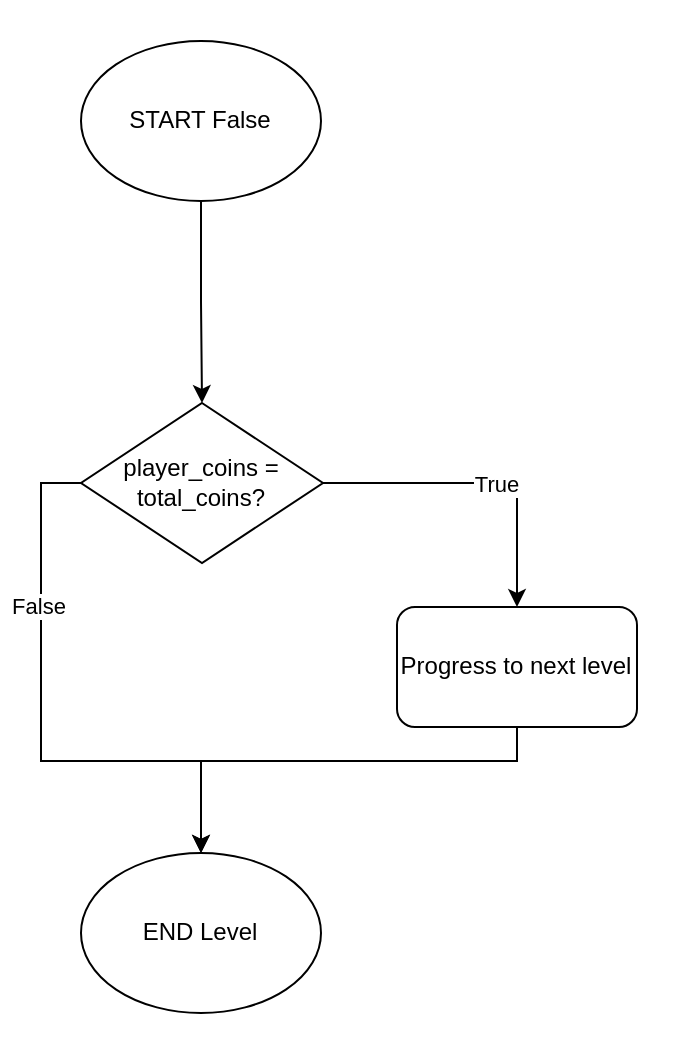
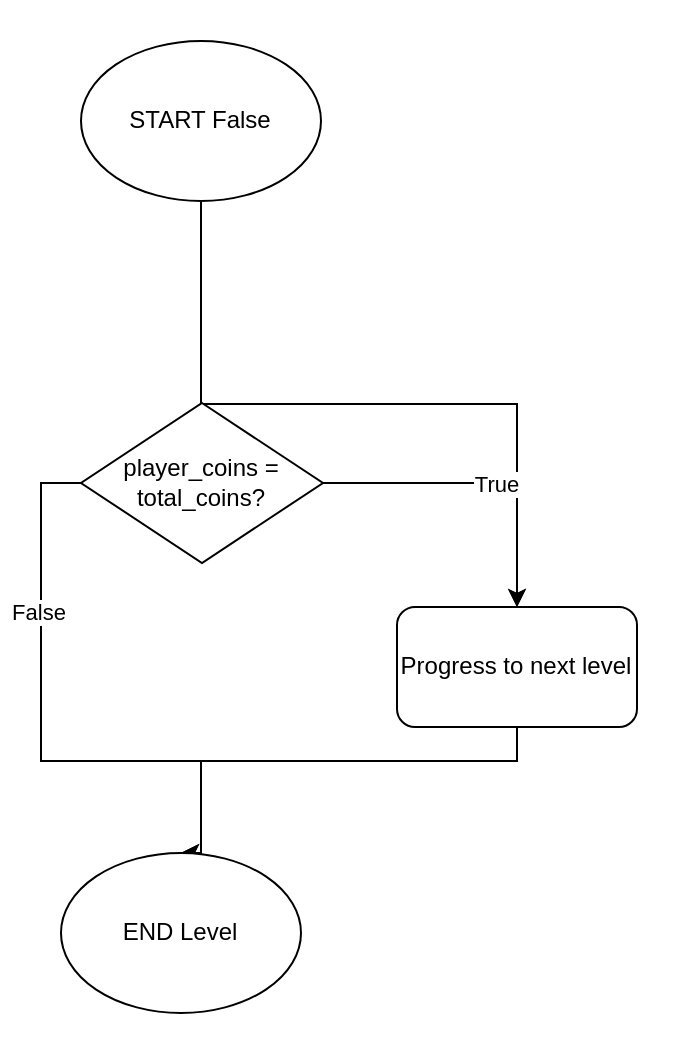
- <mxCell id="2" style="edgeStyle=orthogonalEdgeStyle;rounded=0;orthogonalLoop=1;jettySize=auto;html=1;exitX=0.5;exitY=1;exitDx=0;exitDy=0;entryX=0.5;entryY=0;entryDx=0;entryDy=0;" edge="1" parent="1" source="3" target="8"><mxGeometry relative="1" as="geometry" /></mxCell>
+ <mxCell id="2" style="edgeStyle=orthogonalEdgeStyle;rounded=0;orthogonalLoop=1;jettySize=auto;html=1;exitX=0.5;exitY=1;exitDx=0;exitDy=0;" edge="1" parent="1" source="3" target="10"><mxGeometry relative="1" as="geometry" /></mxCell>
- <mxCell id="11" value="END Level" style="ellipse;whiteSpace=wrap;html=1;" vertex="1" parent="1"><mxGeometry x="40" y="426" width="120" height="80" as="geometry" /></mxCell>
+ <mxCell id="11" value="END Level" style="ellipse;whiteSpace=wrap;html=1;" vertex="1" parent="1"><mxGeometry x="30" y="426" width="120" height="80" as="geometry" /></mxCell>
